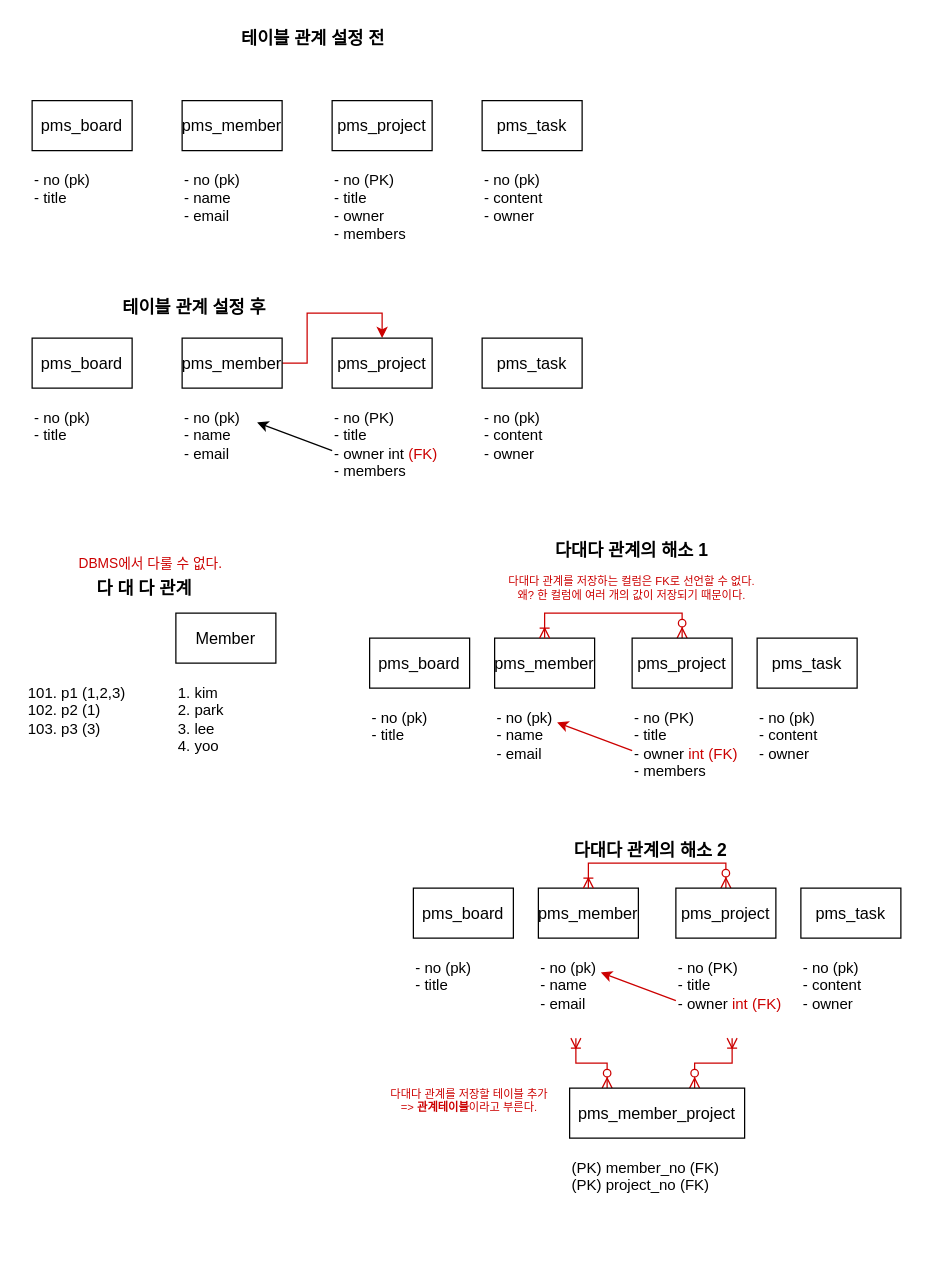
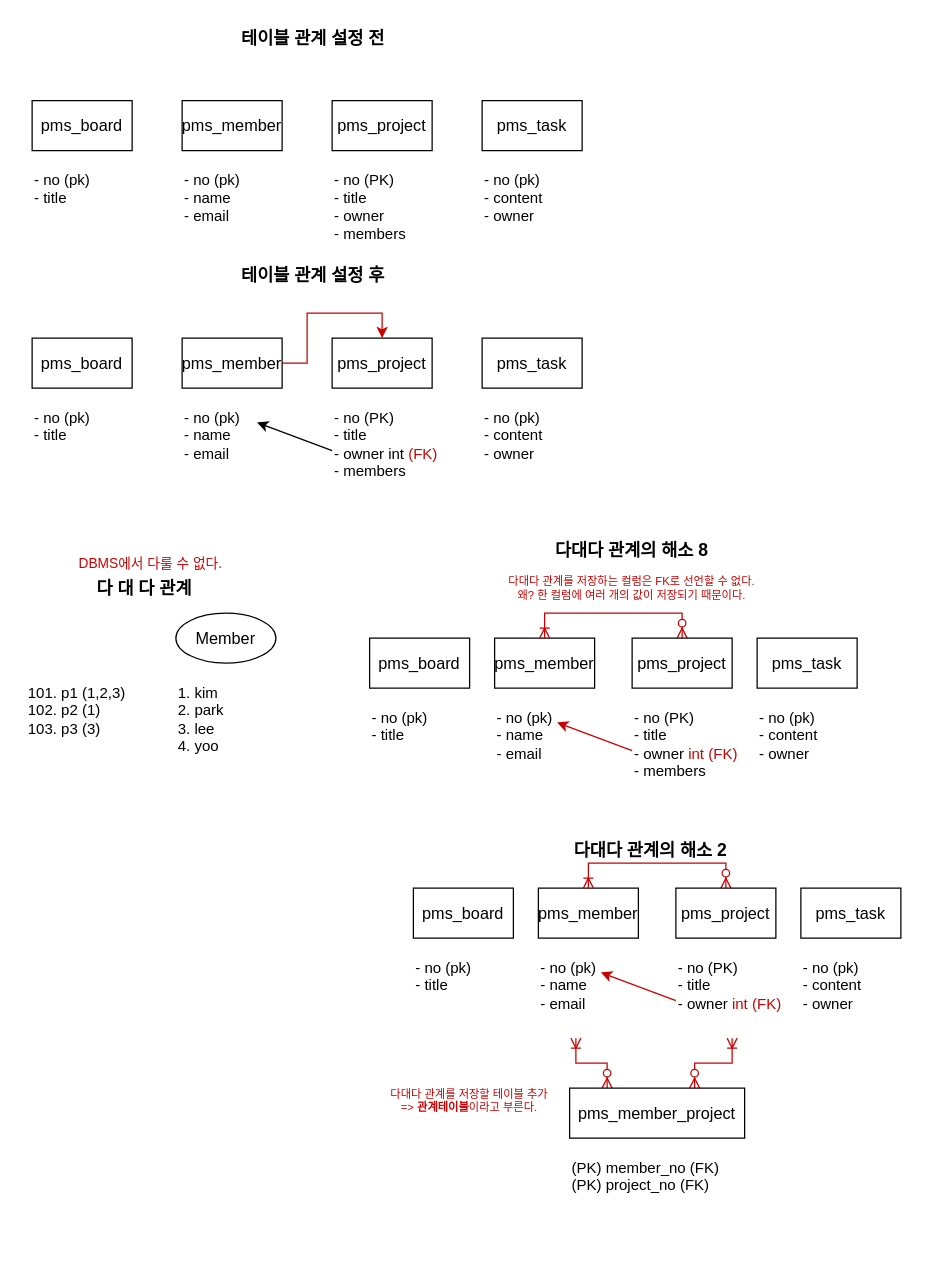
- <mxCell id="20" value="테이블 관계 설정 후" style="text;html=1;strokeColor=none;fillColor=none;align=center;verticalAlign=middle;whiteSpace=wrap;rounded=0;fontSize=14;fontStyle=1" vertex="1" parent="1"><mxGeometry x="90" y="235" width="130" height="20" as="geometry" /></mxCell>
+ <mxCell id="20" value="테이블 관계 설정 후" style="text;html=1;strokeColor=none;fillColor=none;align=center;verticalAlign=middle;whiteSpace=wrap;rounded=0;fontSize=14;fontStyle=1" vertex="1" parent="1"><mxGeometry x="185" y="210" width="130" height="20" as="geometry" /></mxCell>
- <mxCell id="36" value="다대다 관계의 해소 1" style="text;html=1;strokeColor=none;fillColor=none;align=center;verticalAlign=middle;whiteSpace=wrap;rounded=0;fontSize=14;fontStyle=1" vertex="1" parent="1"><mxGeometry x="435" y="430" width="140" height="20" as="geometry" /></mxCell>
+ <mxCell id="36" value="다대다 관계의 해소 8" style="text;html=1;strokeColor=none;fillColor=none;align=center;verticalAlign=middle;whiteSpace=wrap;rounded=0;fontSize=14;fontStyle=1" vertex="1" parent="1"><mxGeometry x="435" y="430" width="140" height="20" as="geometry" /></mxCell>
- <mxCell id="22" value="Member" style="rounded=0;whiteSpace=wrap;html=1;fontSize=13;" vertex="1" parent="1"><mxGeometry x="140" y="490" width="80" height="40" as="geometry" /></mxCell>
+ <mxCell id="22" value="Member" style="ellipse;whiteSpace=wrap;html=1;fontSize=13;" vertex="1" parent="1"><mxGeometry x="140" y="490" width="80" height="40" as="geometry" /></mxCell>
